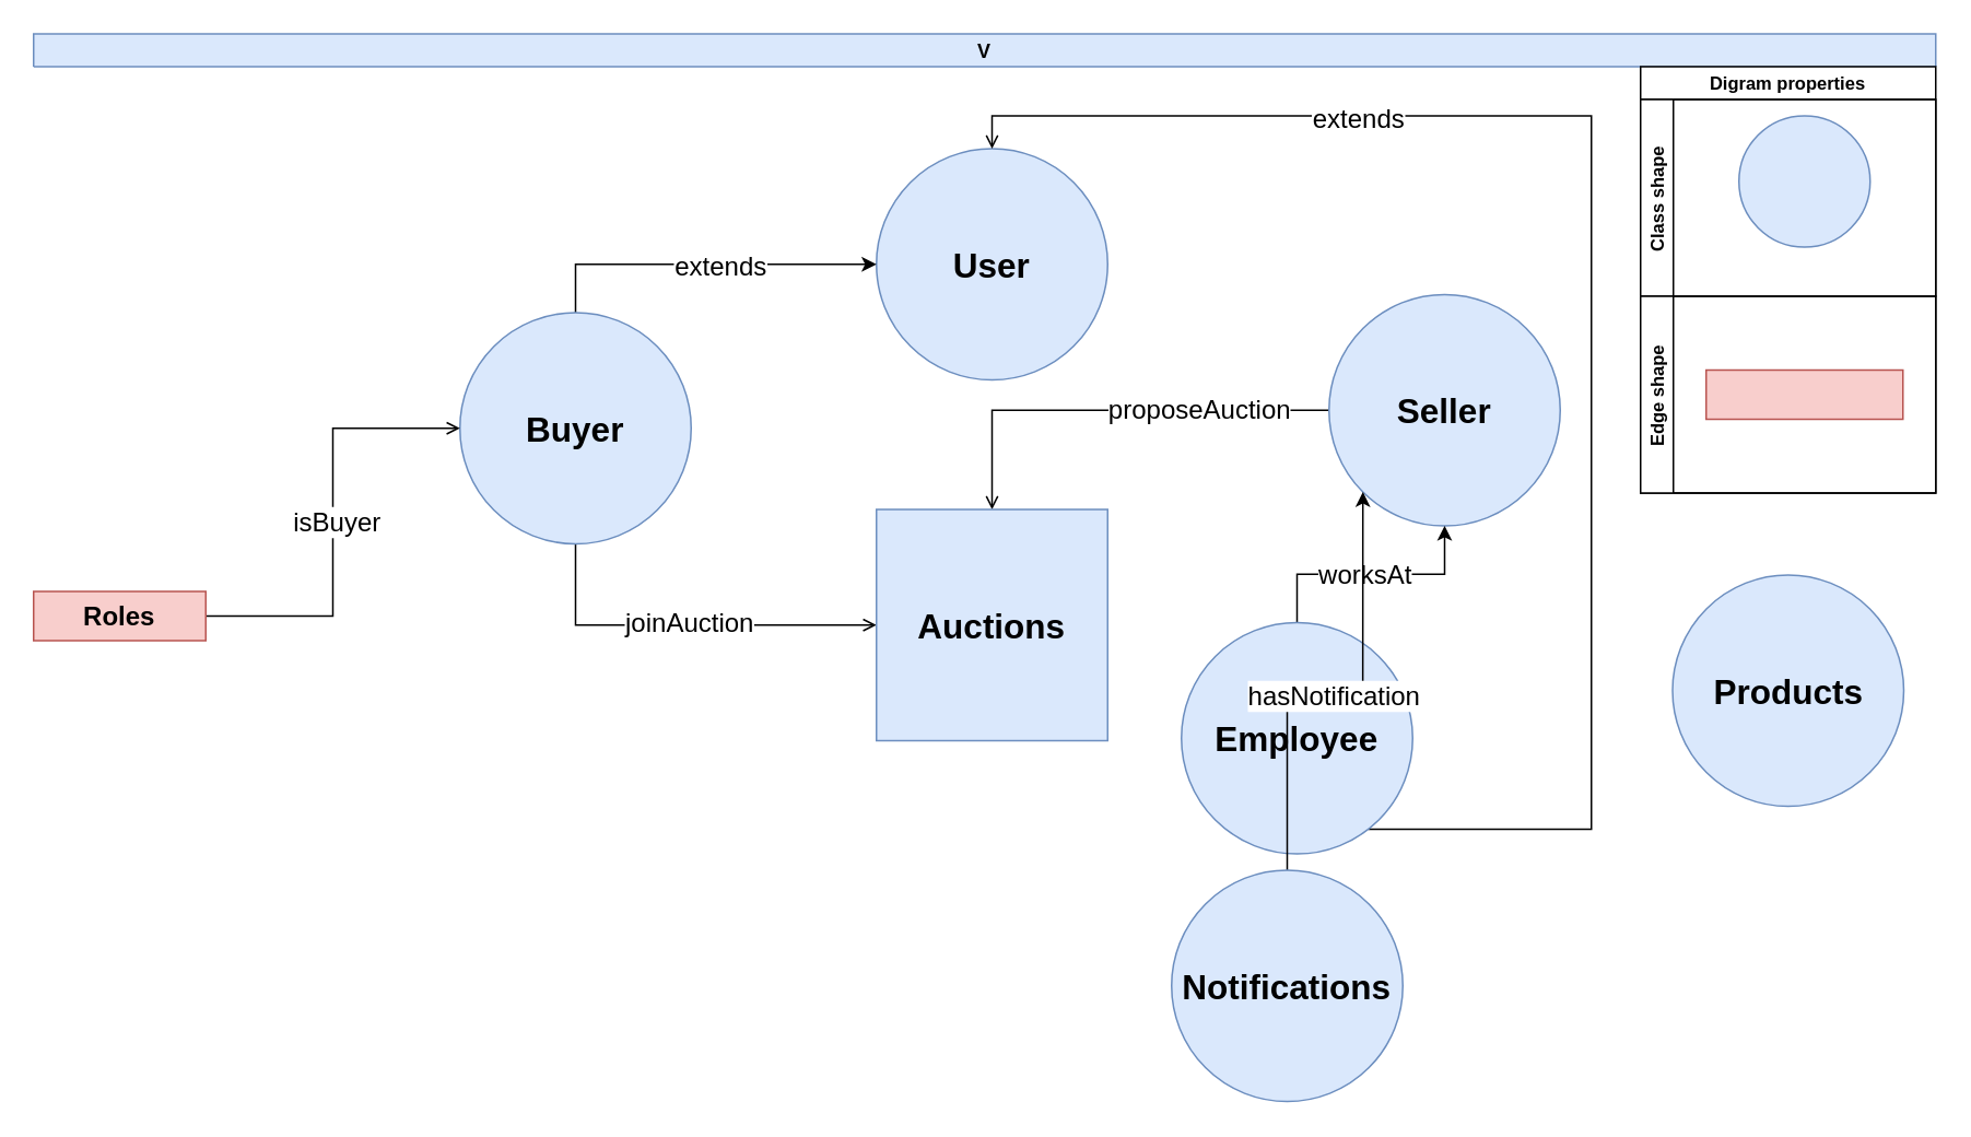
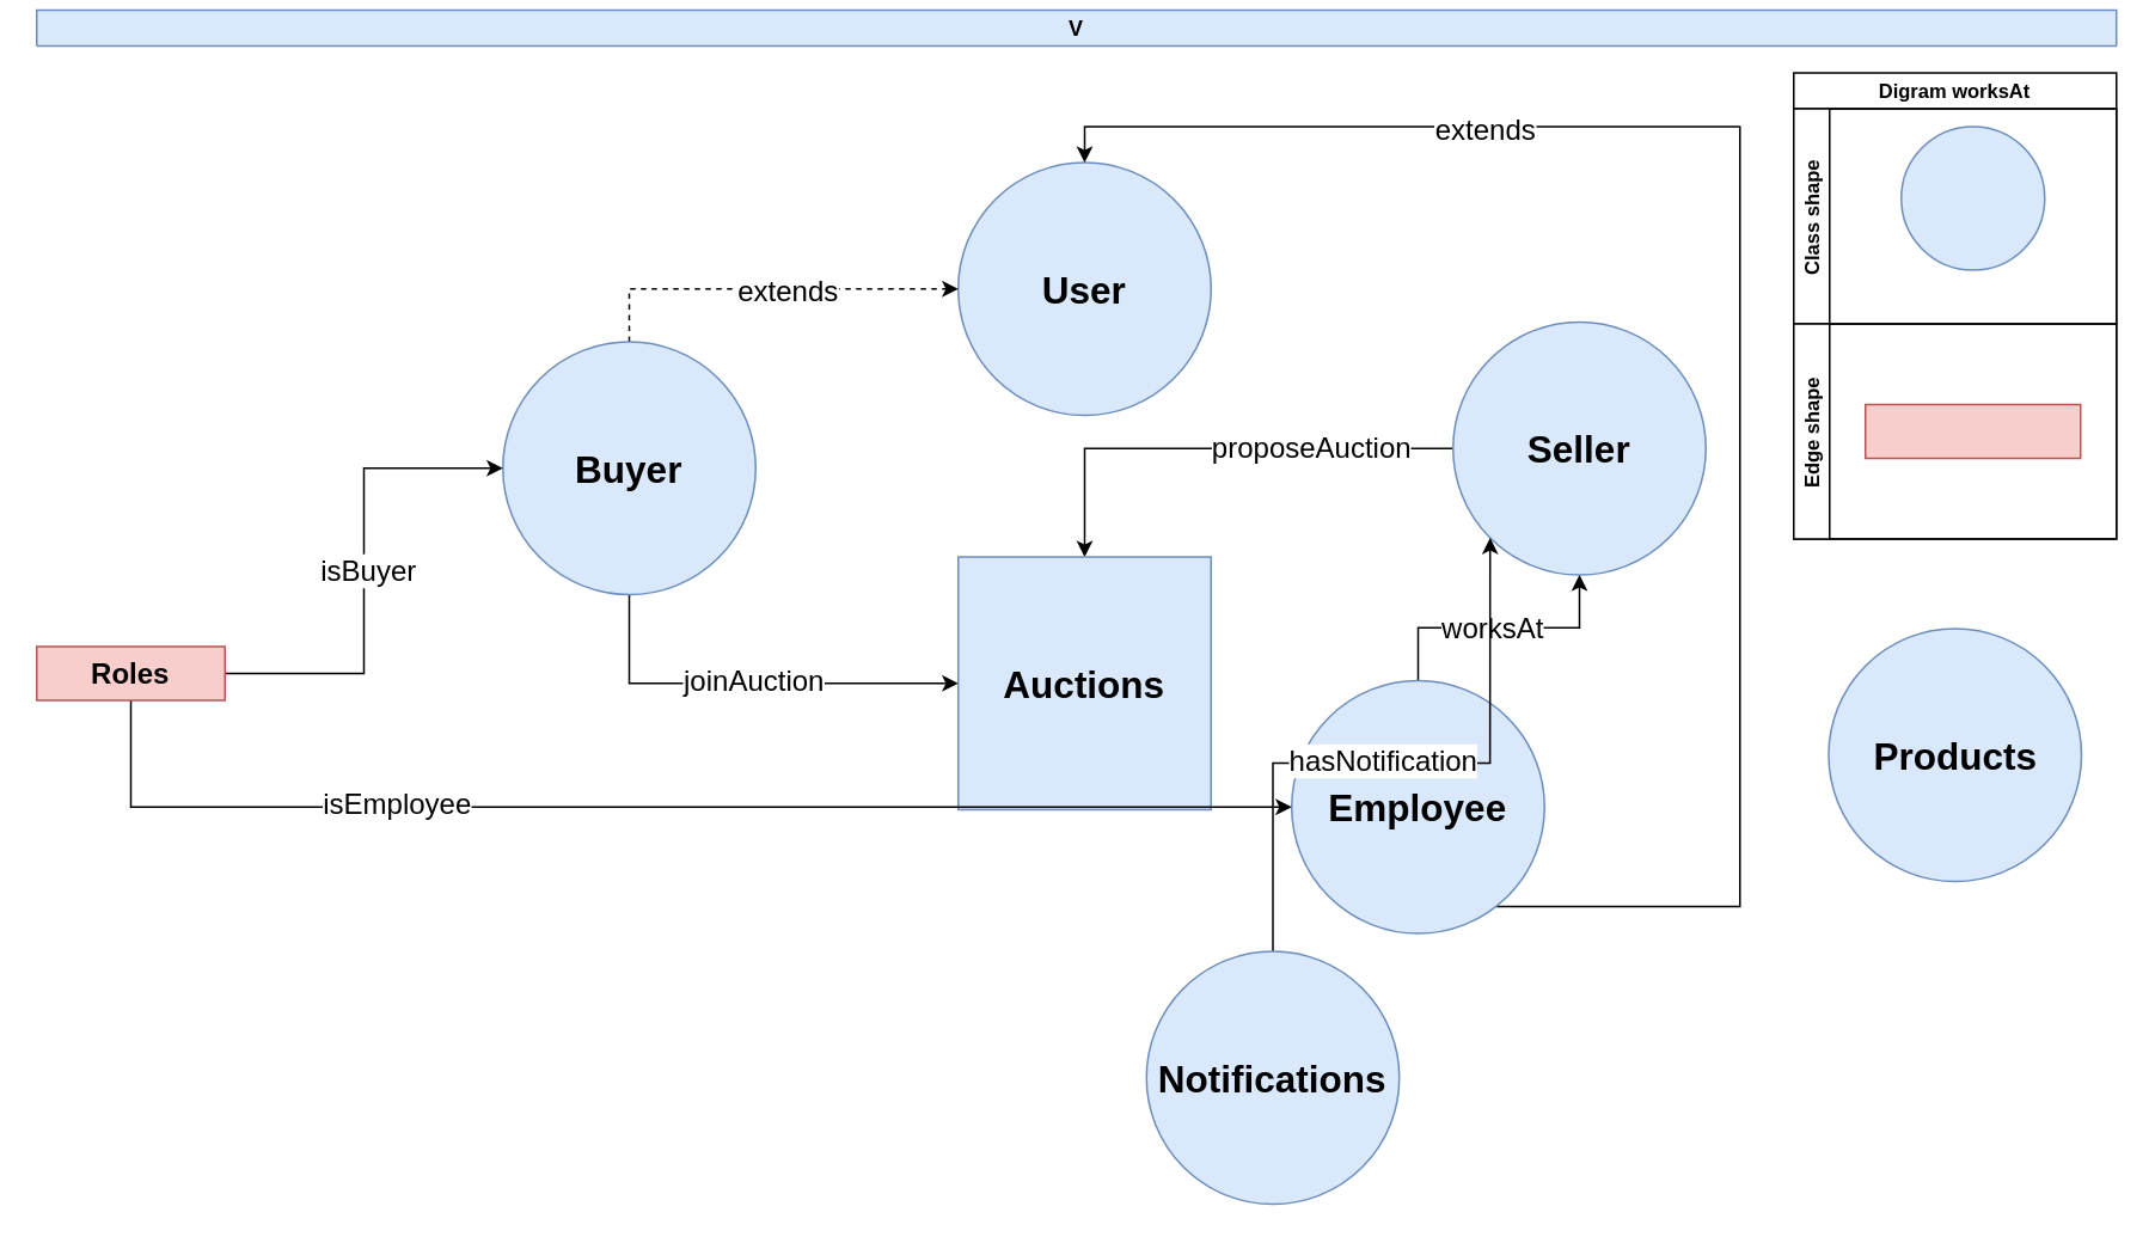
- <mxCell id="3" value="V" style="swimlane;fillColor=#dae8fc;strokeColor=#6c8ebf;" parent="1" vertex="1"><mxGeometry width="1160" height="20" as="geometry" x="20" y="20" /></mxCell>
+ <mxCell id="3" value="V" style="swimlane;fillColor=#dae8fc;strokeColor=#6c8ebf;" parent="1" vertex="1"><mxGeometry x="20" y="5" width="1160" height="20" as="geometry" /></mxCell>
- <mxCell id="7" value="Digram properties" style="swimlane;childLayout=stackLayout;resizeParent=1;resizeParentMax=0;horizontal=1;startSize=20;horizontalStack=0;fontSize=11;" vertex="1" parent="1"><mxGeometry x="1000" y="40" width="180" height="260" as="geometry" /></mxCell>
+ <mxCell id="7" value="Digram worksAt" style="swimlane;childLayout=stackLayout;resizeParent=1;resizeParentMax=0;horizontal=1;startSize=20;horizontalStack=0;fontSize=11;" vertex="1" parent="1"><mxGeometry x="1000" y="40" width="180" height="260" as="geometry" /></mxCell>
- <mxCell id="20" style="edgeStyle=orthogonalEdgeStyle;rounded=0;orthogonalLoop=1;jettySize=auto;html=1;entryX=0.5;entryY=0;entryDx=0;entryDy=0;fontSize=16;startArrow=none;startFill=0;endArrow=open;endFill=1;" edge="1" parent="1" source="22" target="12"><mxGeometry relative="1" as="geometry"><Array as="points"><mxPoint x="970" y="505" /><mxPoint x="970" y="70" /><mxPoint x="605" y="70" /></Array></mxGeometry></mxCell>
+ <mxCell id="20" style="edgeStyle=orthogonalEdgeStyle;rounded=0;orthogonalLoop=1;jettySize=auto;html=1;entryX=0.5;entryY=0;entryDx=0;entryDy=0;fontSize=16;startArrow=none;startFill=0;endArrow=classic;endFill=1;" edge="1" parent="1" source="22" target="12"><mxGeometry relative="1" as="geometry"><Array as="points"><mxPoint x="970" y="505" /><mxPoint x="970" y="70" /><mxPoint x="605" y="70" /></Array></mxGeometry></mxCell>
- <mxCell id="15" style="edgeStyle=orthogonalEdgeStyle;rounded=0;orthogonalLoop=1;jettySize=auto;html=1;exitX=0.5;exitY=0;exitDx=0;exitDy=0;fontSize=16;startArrow=none;startFill=0;endArrow=classic;endFill=1;" edge="1" parent="1" source="17" target="12"><mxGeometry relative="1" as="geometry" /></mxCell>
+ <mxCell id="15" style="edgeStyle=orthogonalEdgeStyle;rounded=0;orthogonalLoop=1;jettySize=auto;html=1;exitX=0.5;exitY=0;exitDx=0;exitDy=0;fontSize=16;startArrow=none;startFill=0;endArrow=classic;endFill=1;dashed=1;" edge="1" parent="1" source="17" target="12"><mxGeometry relative="1" as="geometry" /></mxCell>
- <mxCell id="30" style="edgeStyle=orthogonalEdgeStyle;rounded=0;orthogonalLoop=1;jettySize=auto;html=1;entryX=0;entryY=0.5;entryDx=0;entryDy=0;fontSize=16;startArrow=none;startFill=0;endArrow=open;endFill=1;" edge="1" parent="1" source="32" target="17"><mxGeometry relative="1" as="geometry" /></mxCell>
+ <mxCell id="30" style="edgeStyle=orthogonalEdgeStyle;rounded=0;orthogonalLoop=1;jettySize=auto;html=1;entryX=0;entryY=0.5;entryDx=0;entryDy=0;fontSize=16;startArrow=none;startFill=0;endArrow=classic;endFill=1;" edge="1" parent="1" source="32" target="17"><mxGeometry relative="1" as="geometry" /></mxCell>
- <mxCell id="4" style="edgeStyle=orthogonalEdgeStyle;rounded=0;orthogonalLoop=1;jettySize=auto;html=1;exitX=0;exitY=0.5;exitDx=0;exitDy=0;entryX=0.5;entryY=0;entryDx=0;entryDy=0;fontSize=16;startArrow=none;startFill=0;endArrow=open;endFill=1;" edge="1" parent="1" source="6" target="27"><mxGeometry relative="1" as="geometry" /></mxCell>
+ <mxCell id="4" style="edgeStyle=orthogonalEdgeStyle;rounded=0;orthogonalLoop=1;jettySize=auto;html=1;exitX=0;exitY=0.5;exitDx=0;exitDy=0;entryX=0.5;entryY=0;entryDx=0;entryDy=0;fontSize=16;startArrow=none;startFill=0;endArrow=classic;endFill=1;" edge="1" parent="1" source="6" target="27"><mxGeometry relative="1" as="geometry" /></mxCell>
- <mxCell id="13" style="edgeStyle=orthogonalEdgeStyle;rounded=0;orthogonalLoop=1;jettySize=auto;html=1;exitX=0.5;exitY=1;exitDx=0;exitDy=0;entryX=0;entryY=0.5;entryDx=0;entryDy=0;fontSize=16;startArrow=none;startFill=0;endArrow=open;endFill=1;" edge="1" parent="1" source="17" target="27"><mxGeometry relative="1" as="geometry" /></mxCell>
+ <mxCell id="13" style="edgeStyle=orthogonalEdgeStyle;rounded=0;orthogonalLoop=1;jettySize=auto;html=1;exitX=0.5;exitY=1;exitDx=0;exitDy=0;entryX=0;entryY=0.5;entryDx=0;entryDy=0;fontSize=16;startArrow=none;startFill=0;endArrow=classic;endFill=1;" edge="1" parent="1" source="17" target="27"><mxGeometry relative="1" as="geometry" /></mxCell>
+ <mxCell id="28" style="edgeStyle=orthogonalEdgeStyle;rounded=0;orthogonalLoop=1;jettySize=auto;html=1;entryX=0;entryY=0.5;entryDx=0;entryDy=0;fontSize=16;startArrow=none;startFill=0;endArrow=classic;endFill=1;exitX=0.5;exitY=1;exitDx=0;exitDy=0;" edge="1" parent="1" source="32" target="22"><mxGeometry relative="1" as="geometry" /></mxCell>
+ <mxCell id="29" value="isEmployee" style="edgeLabel;html=1;align=center;verticalAlign=middle;resizable=0;points=[];fontSize=16;" vertex="1" connectable="0" parent="28"><mxGeometry x="-0.415" y="3" relative="1" as="geometry"><mxPoint y="1" as="offset" /></mxGeometry></mxCell>
- <mxCell id="26" value="&lt;b&gt;&lt;font style=&quot;font-size: 21px&quot;&gt;Notifications&lt;/font&gt;&lt;/b&gt;" style="ellipse;whiteSpace=wrap;html=1;aspect=fixed;fontSize=11;fillColor=#dae8fc;strokeColor=#6c8ebf;" vertex="1" parent="1"><mxGeometry x="714" y="530" width="141" height="141" as="geometry" /></mxCell>
+ <mxCell id="26" value="&lt;b&gt;&lt;font style=&quot;font-size: 21px&quot;&gt;Notifications&lt;/font&gt;&lt;/b&gt;" style="ellipse;whiteSpace=wrap;html=1;aspect=fixed;fontSize=11;fillColor=#dae8fc;strokeColor=#6c8ebf;" vertex="1" parent="1"><mxGeometry x="639" y="530" width="141" height="141" as="geometry" /></mxCell>
